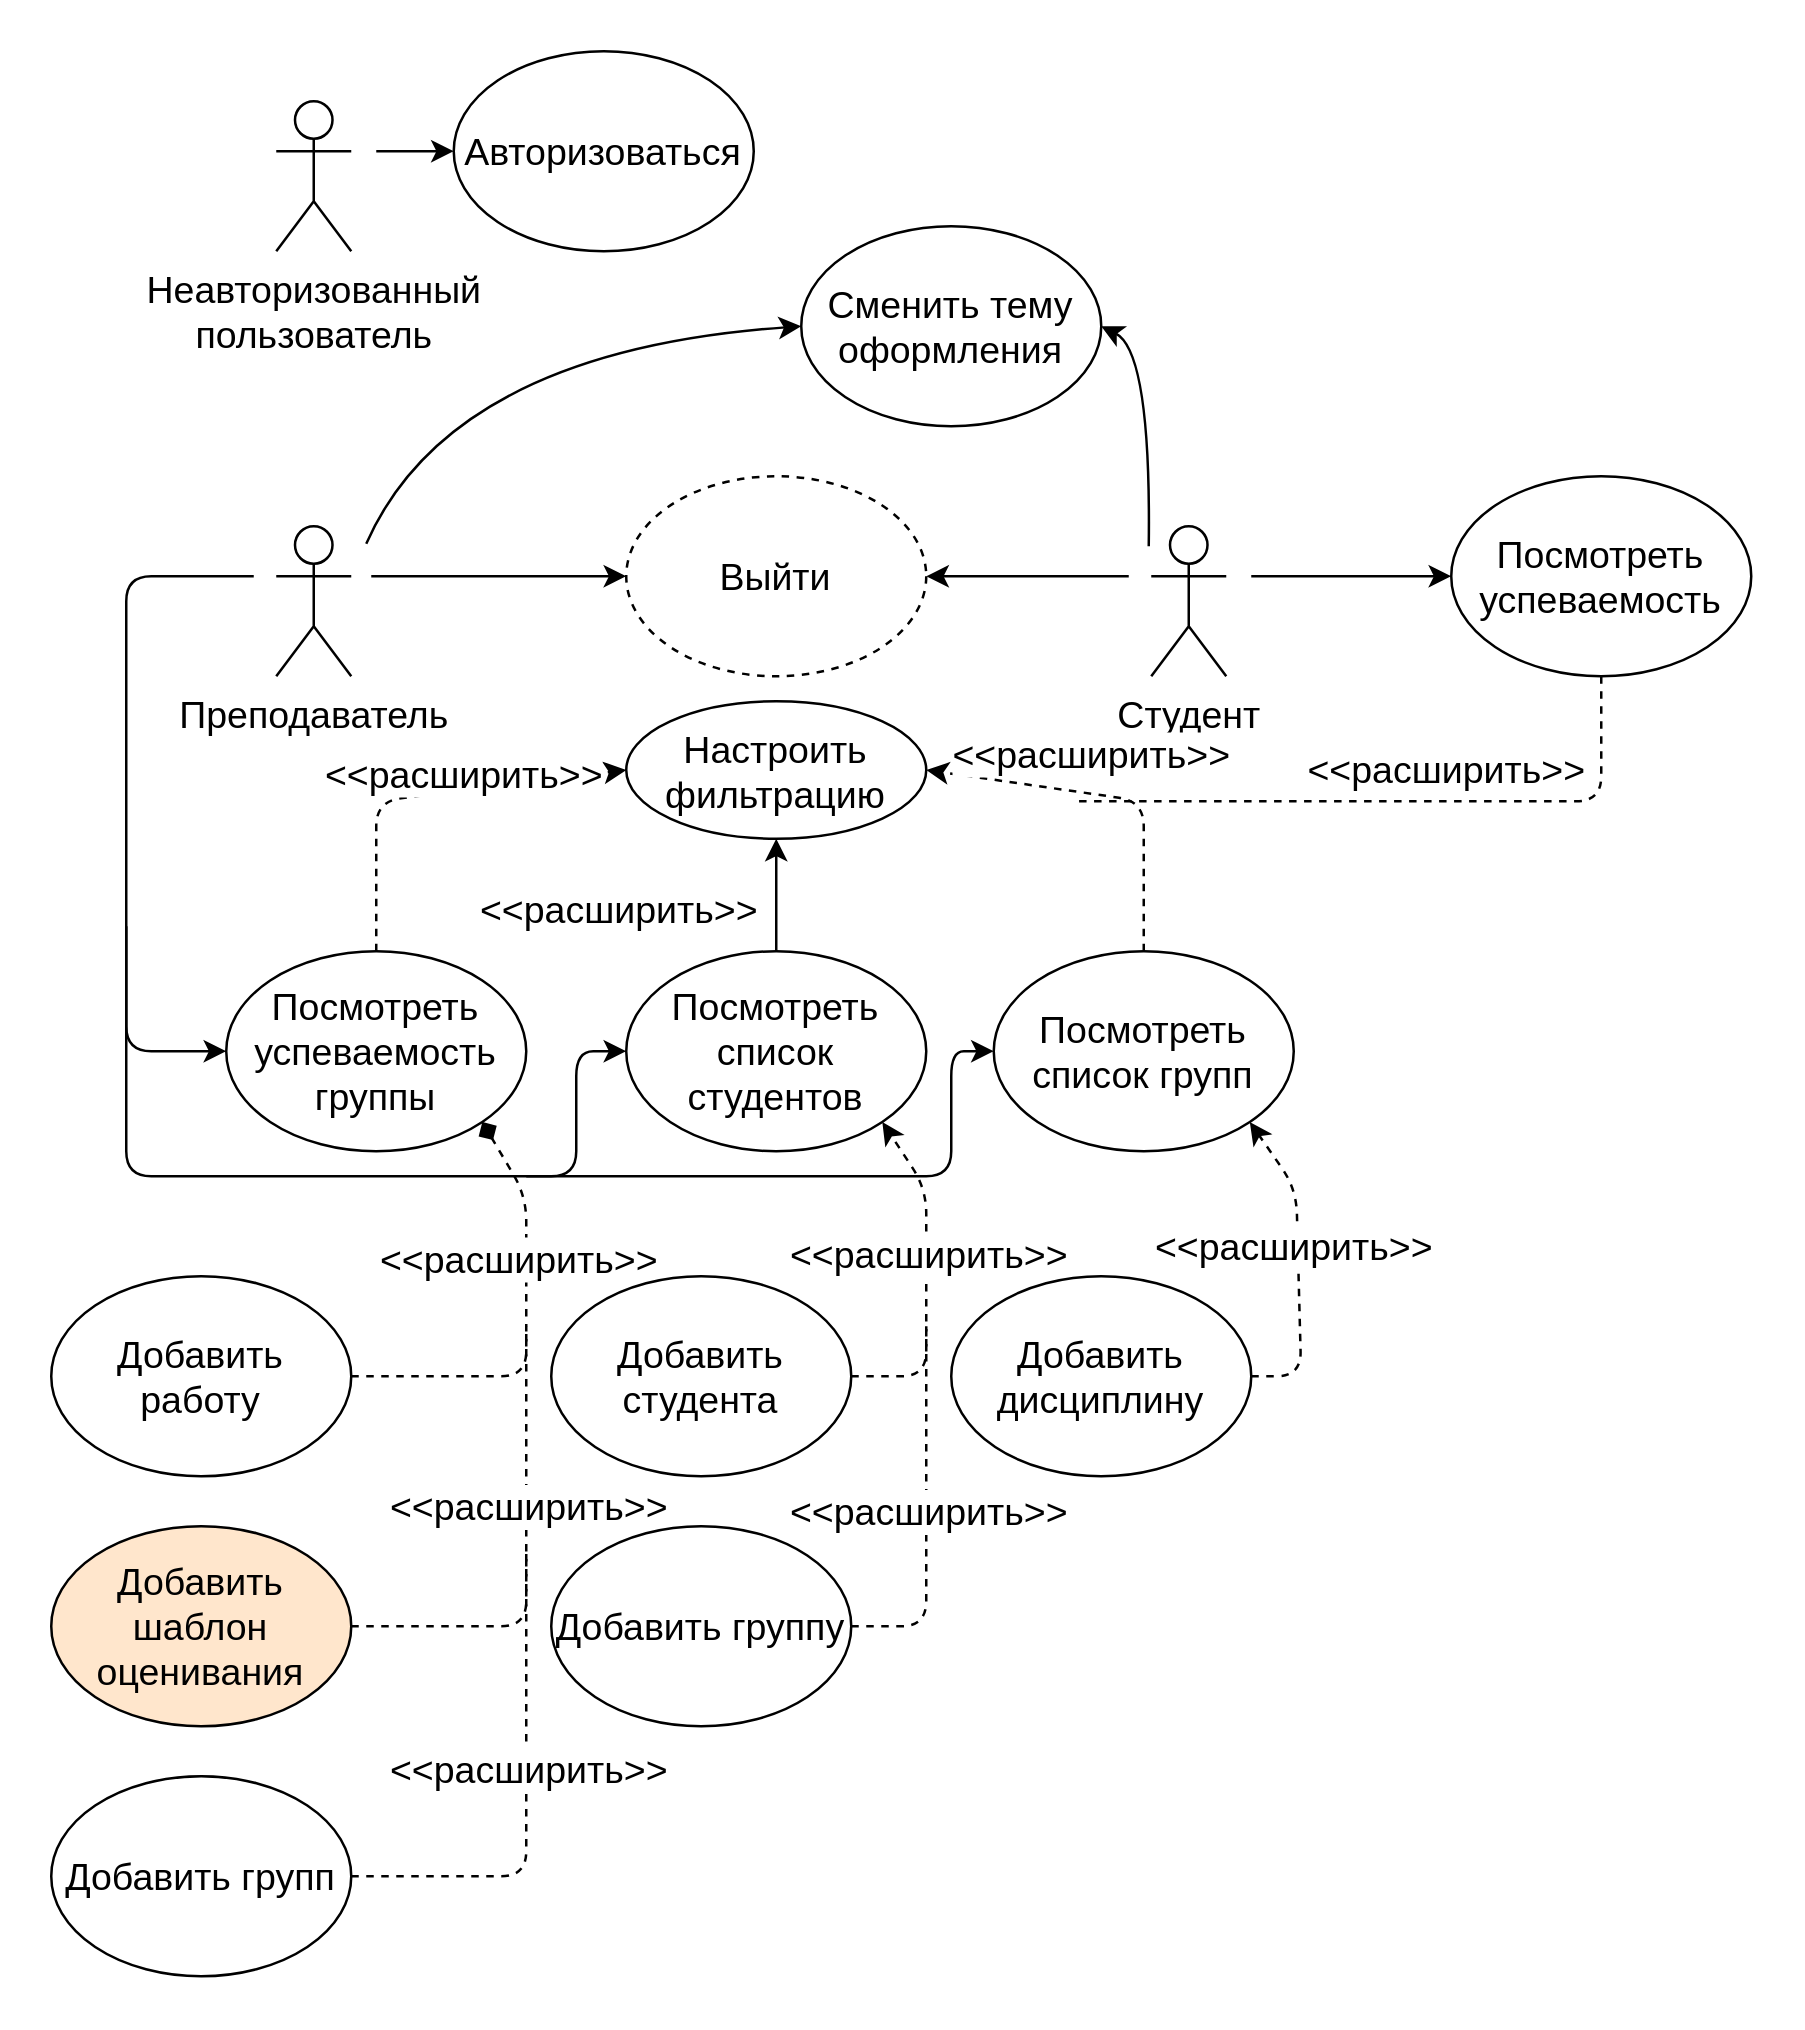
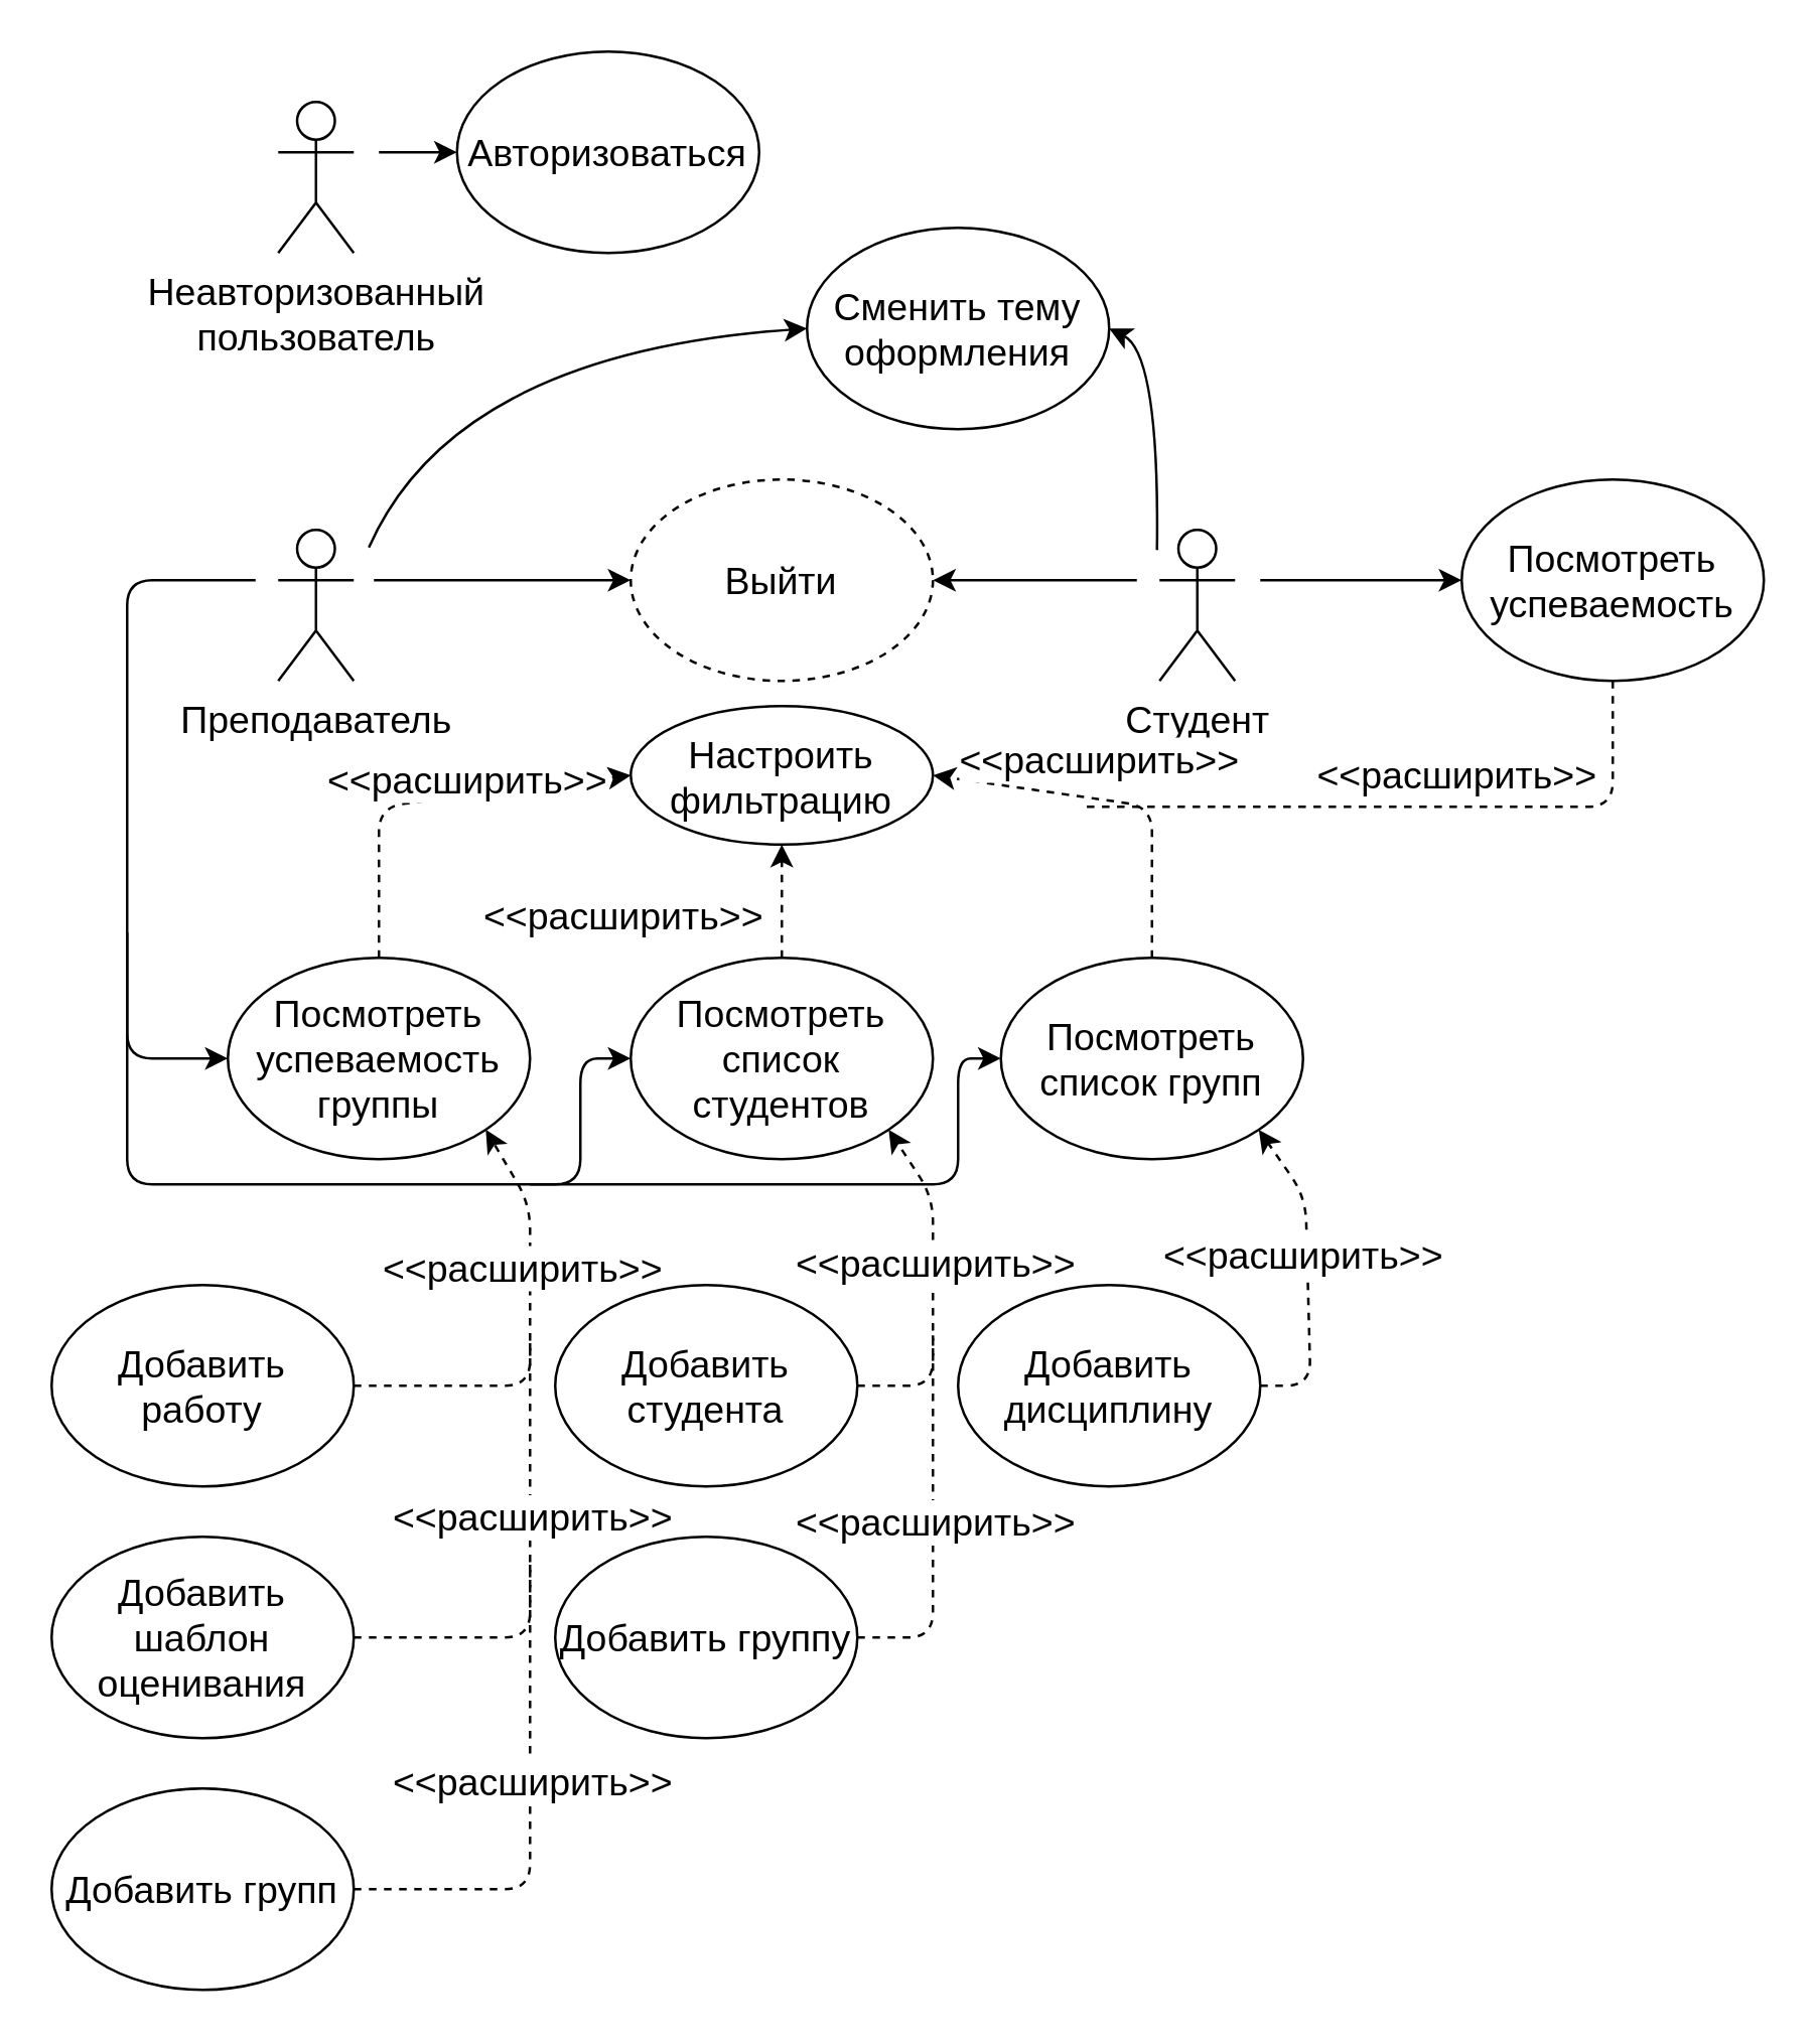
- <mxCell id="21" value="" style="endArrow=classic;html=1;rounded=1;exitX=0.5;exitY=0;exitDx=0;exitDy=0;entryX=0.5;entryY=1;entryDx=0;entryDy=0;dashed=0;fontSize=15;" parent="1" source="14" target="16" edge="1"><mxGeometry width="50" height="50" relative="1" as="geometry"><mxPoint x="430" y="350" as="sourcePoint" /><mxPoint x="380" y="400" as="targetPoint" /></mxGeometry></mxCell>
+ <mxCell id="21" value="" style="endArrow=classic;html=1;rounded=1;exitX=0.5;exitY=0;exitDx=0;exitDy=0;entryX=0.5;entryY=1;entryDx=0;entryDy=0;dashed=1;fontSize=15;" parent="1" source="14" target="16" edge="1"><mxGeometry width="50" height="50" relative="1" as="geometry"><mxPoint x="430" y="350" as="sourcePoint" /><mxPoint x="380" y="400" as="targetPoint" /></mxGeometry></mxCell>
- <mxCell id="30" value="" style="endArrow=diamond;html=1;rounded=1;exitX=1;exitY=0.5;exitDx=0;exitDy=0;entryX=1;entryY=1;entryDx=0;entryDy=0;dashed=1;fontSize=15;" parent="1" source="27" target="13" edge="1"><mxGeometry width="50" height="50" relative="1" as="geometry"><mxPoint x="210" y="560" as="sourcePoint" /><mxPoint x="180" y="580" as="targetPoint" /><Array as="points"><mxPoint x="210" y="550" /><mxPoint x="210" y="478" /></Array></mxGeometry></mxCell>
+ <mxCell id="30" value="" style="endArrow=classic;html=1;rounded=1;exitX=1;exitY=0.5;exitDx=0;exitDy=0;entryX=1;entryY=1;entryDx=0;entryDy=0;dashed=1;fontSize=15;" parent="1" source="27" target="13" edge="1"><mxGeometry width="50" height="50" relative="1" as="geometry"><mxPoint x="210" y="560" as="sourcePoint" /><mxPoint x="180" y="580" as="targetPoint" /><Array as="points"><mxPoint x="210" y="550" /><mxPoint x="210" y="478" /></Array></mxGeometry></mxCell>
- <mxCell id="28" value="Добавить шаблон оценивания" style="ellipse;whiteSpace=wrap;html=1;fontSize=15;fillColor=#ffe6cc;" parent="1" vertex="1"><mxGeometry x="20" y="610" width="120" height="80" as="geometry" /></mxCell>
+ <mxCell id="28" value="Добавить шаблон оценивания" style="ellipse;whiteSpace=wrap;html=1;fontSize=15;" parent="1" vertex="1"><mxGeometry x="20" y="610" width="120" height="80" as="geometry" /></mxCell>
